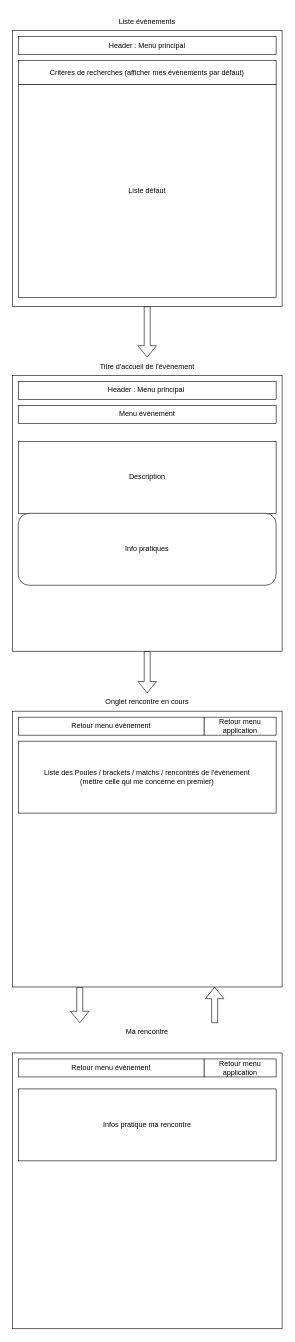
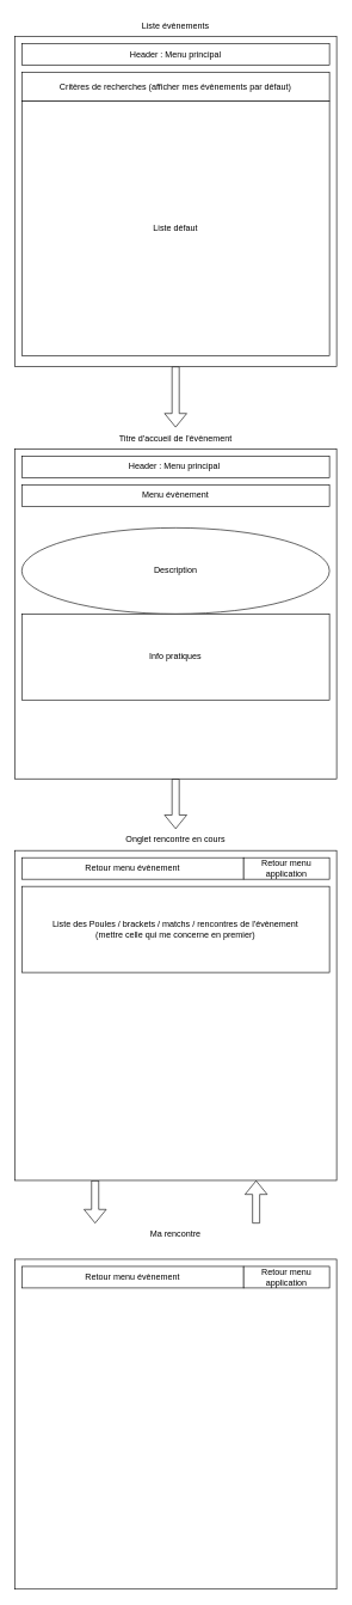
- <mxCell id="12" value="Description" style="rounded=0;whiteSpace=wrap;html=1;" parent="1" vertex="1"><mxGeometry x="30" y="735" width="430" height="120" as="geometry" /></mxCell>
+ <mxCell id="12" value="Description" style="ellipse;whiteSpace=wrap;html=1;" parent="1" vertex="1"><mxGeometry x="30" y="735" width="430" height="120" as="geometry" /></mxCell>
- <mxCell id="18" value="Info pratiques" style="whiteSpace=wrap;html=1;rounded=1;" parent="1" vertex="1"><mxGeometry x="30" y="855" width="430" height="120" as="geometry" /></mxCell>
+ <mxCell id="18" value="Info pratiques" style="rounded=0;whiteSpace=wrap;html=1;" parent="1" vertex="1"><mxGeometry x="30" y="855" width="430" height="120" as="geometry" /></mxCell>
- <mxCell id="22" value="Infos pratique ma rencontre" style="rounded=0;whiteSpace=wrap;html=1;" parent="1" vertex="1"><mxGeometry x="30" y="1815" width="430" height="120" as="geometry" /></mxCell>
